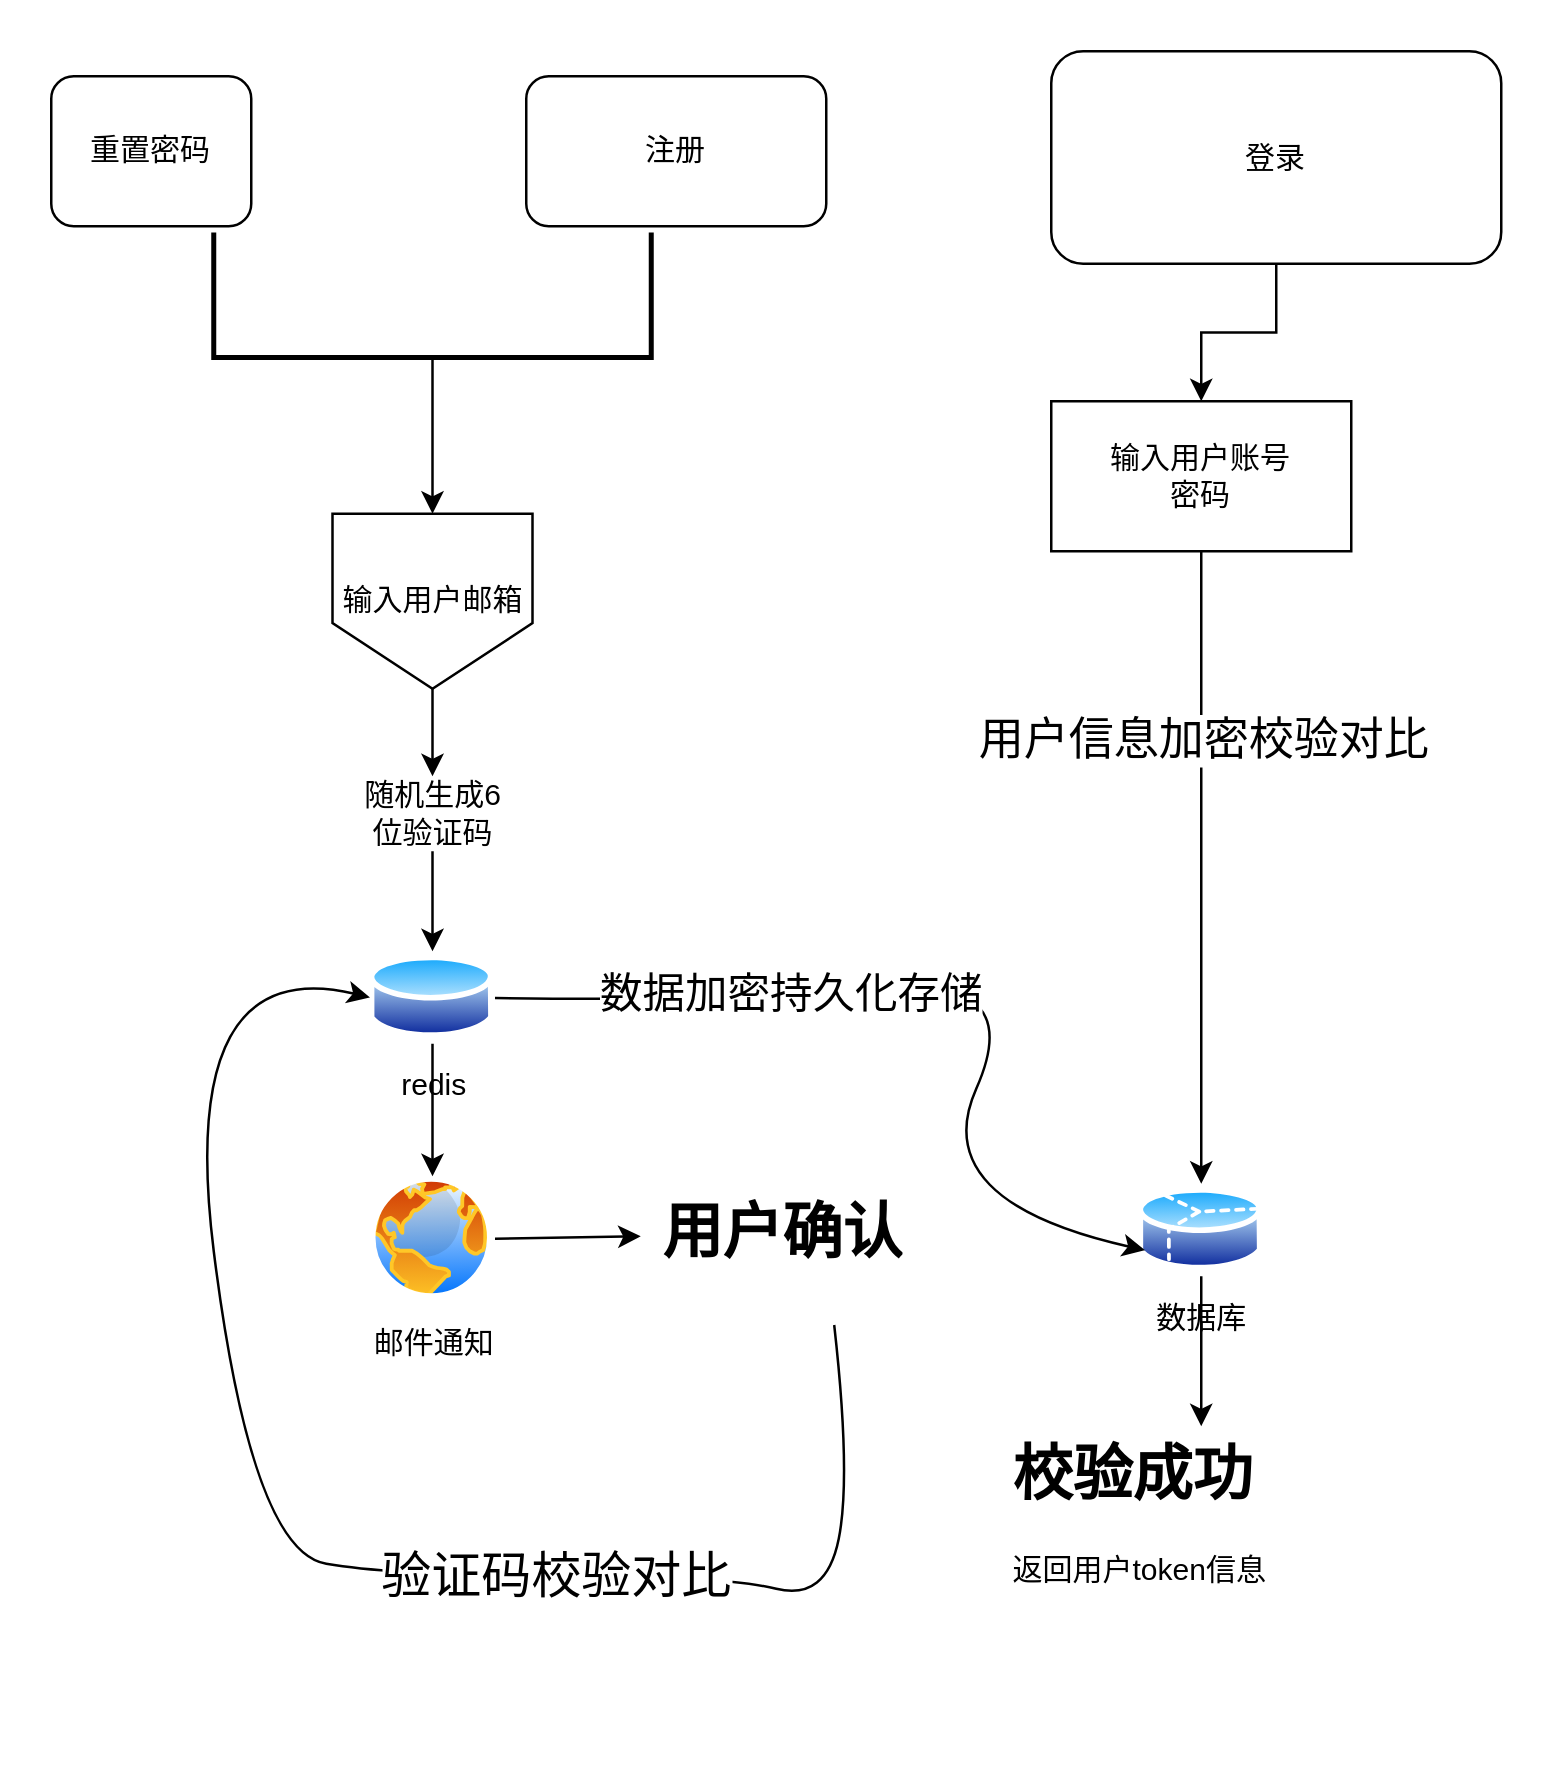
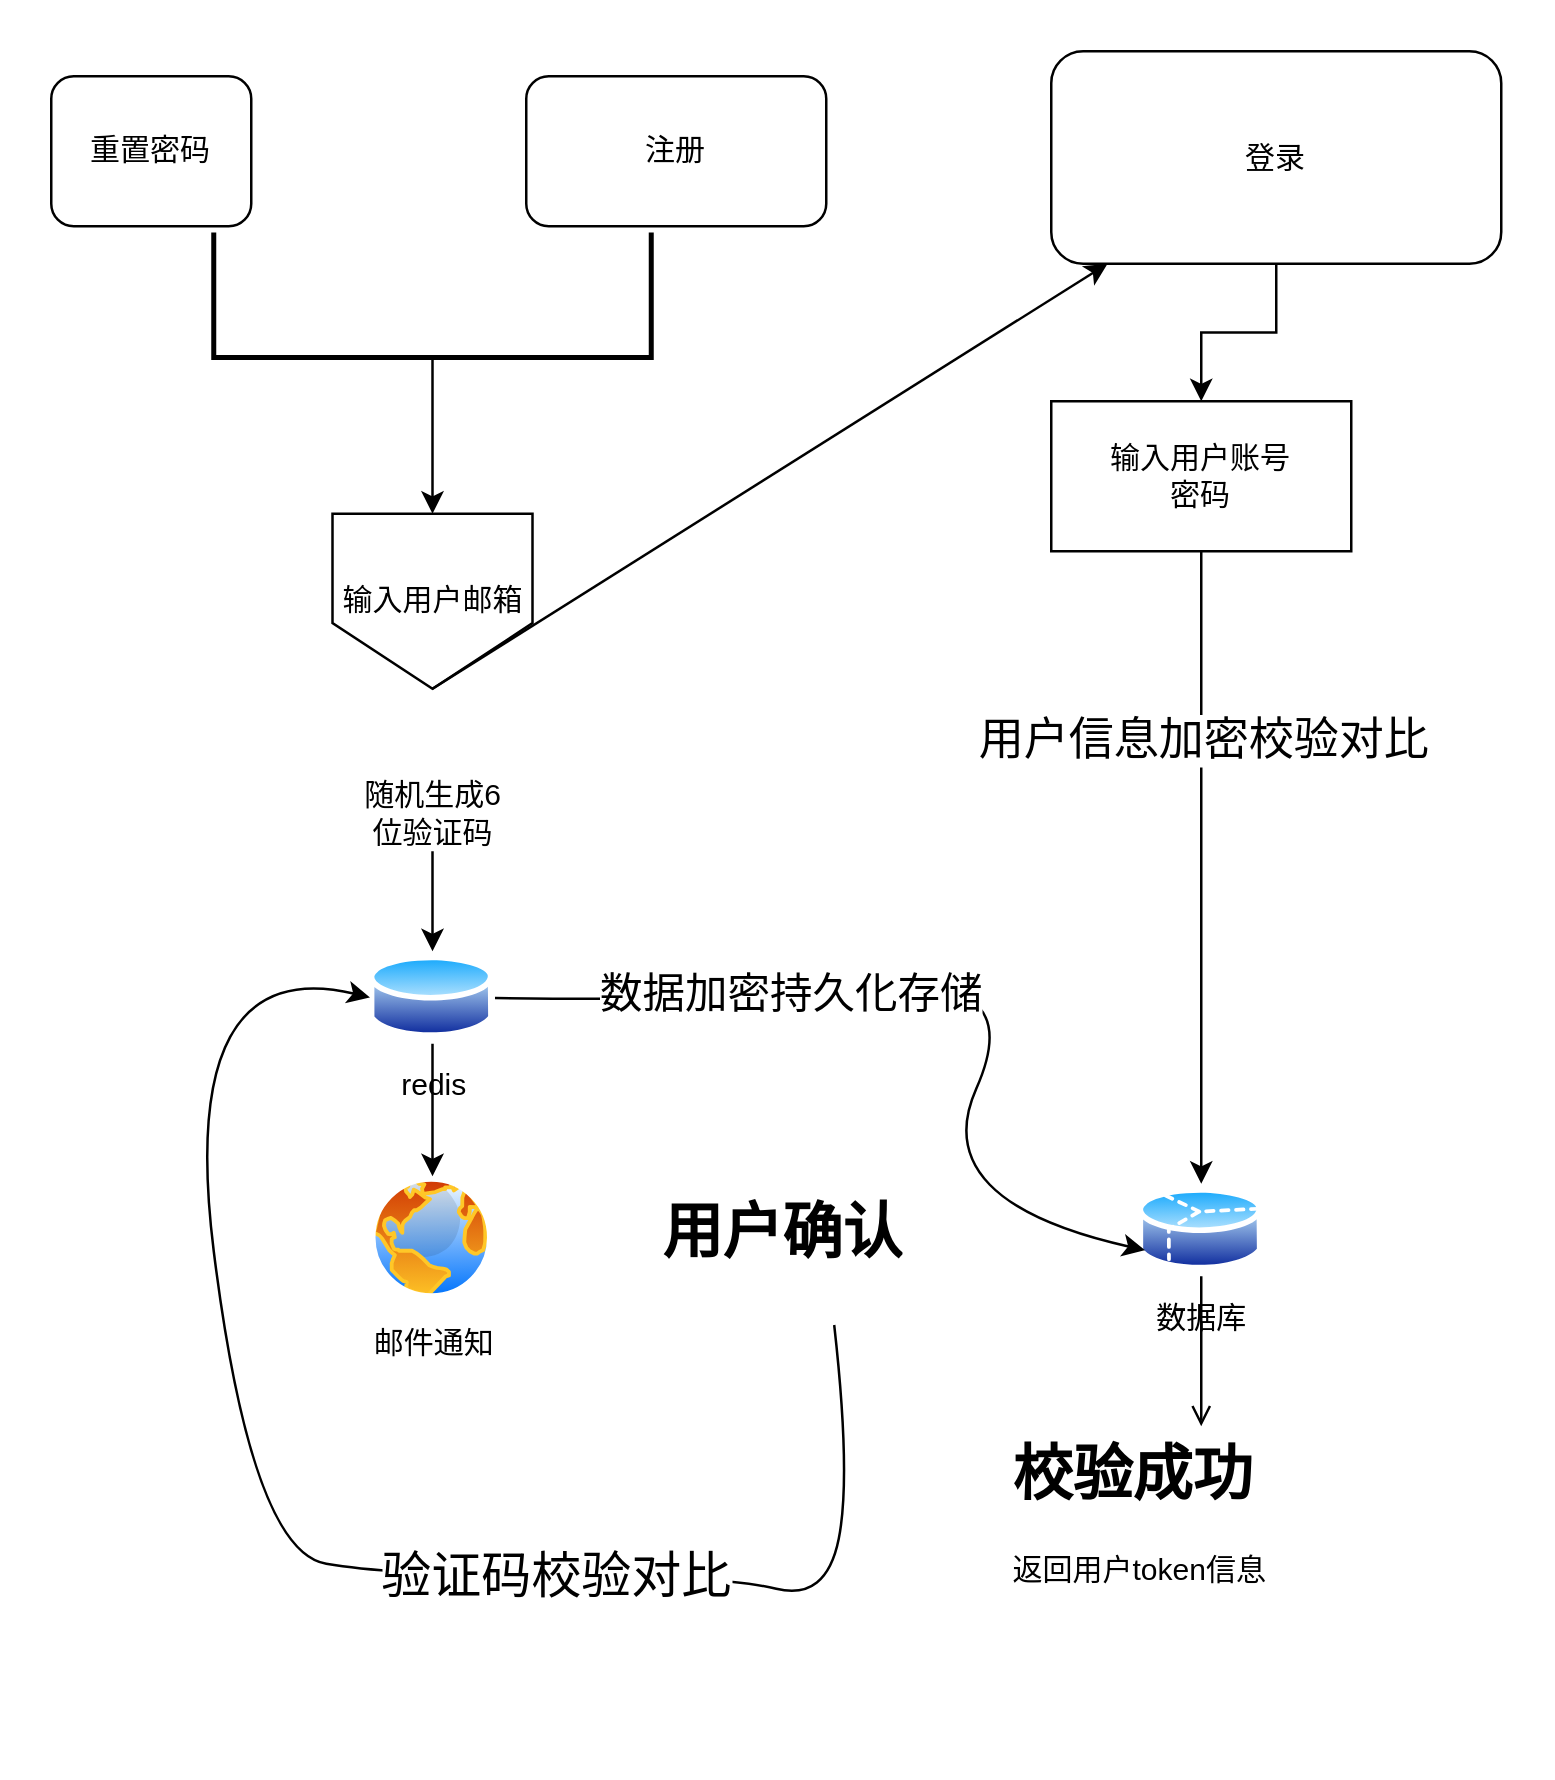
- <mxCell id="11" value="" style="endArrow=classic;html=1;rounded=0;exitX=0.5;exitY=1;exitDx=0;exitDy=0;entryX=0.5;entryY=0;entryDx=0;entryDy=0;" edge="1" parent="1" source="6" target="10"><mxGeometry width="50" height="50" relative="1" as="geometry"><mxPoint x="-60" y="460" as="sourcePoint" /><mxPoint x="-10" y="410" as="targetPoint" /></mxGeometry></mxCell>
+ <mxCell id="11" value="" style="endArrow=classic;html=1;rounded=0;exitX=0.5;exitY=1;exitDx=0;exitDy=0;" edge="1" parent="1" source="6" target="4"><mxGeometry width="50" height="50" relative="1" as="geometry"><mxPoint x="-60" y="460" as="sourcePoint" /><mxPoint x="-10" y="410" as="targetPoint" /></mxGeometry></mxCell>
- <mxCell id="17" value="" style="endArrow=classic;html=1;rounded=0;exitX=1;exitY=0.5;exitDx=0;exitDy=0;entryX=-0.03;entryY=0.372;entryDx=0;entryDy=0;entryPerimeter=0;" edge="1" parent="1" source="13" target="16"><mxGeometry width="50" height="50" relative="1" as="geometry"><mxPoint x="380" y="420" as="sourcePoint" /><mxPoint x="430" y="370" as="targetPoint" /></mxGeometry></mxCell>
- <mxCell id="25" value="" style="endArrow=classic;html=1;rounded=0;exitX=0.5;exitY=1;exitDx=0;exitDy=0;entryX=0.421;entryY=0;entryDx=0;entryDy=0;entryPerimeter=0;" edge="1" parent="1" source="14" target="26"><mxGeometry width="50" height="50" relative="1" as="geometry"><mxPoint x="540" y="500" as="sourcePoint" /><mxPoint x="590" y="450" as="targetPoint" /></mxGeometry></mxCell>
+ <mxCell id="25" value="" style="endArrow=open;html=1;rounded=0;exitX=0.5;exitY=1;exitDx=0;exitDy=0;entryX=0.421;entryY=0;entryDx=0;entryDy=0;entryPerimeter=0;" edge="1" parent="1" source="14" target="26"><mxGeometry width="50" height="50" relative="1" as="geometry"><mxPoint x="540" y="500" as="sourcePoint" /><mxPoint x="590" y="450" as="targetPoint" /></mxGeometry></mxCell>
